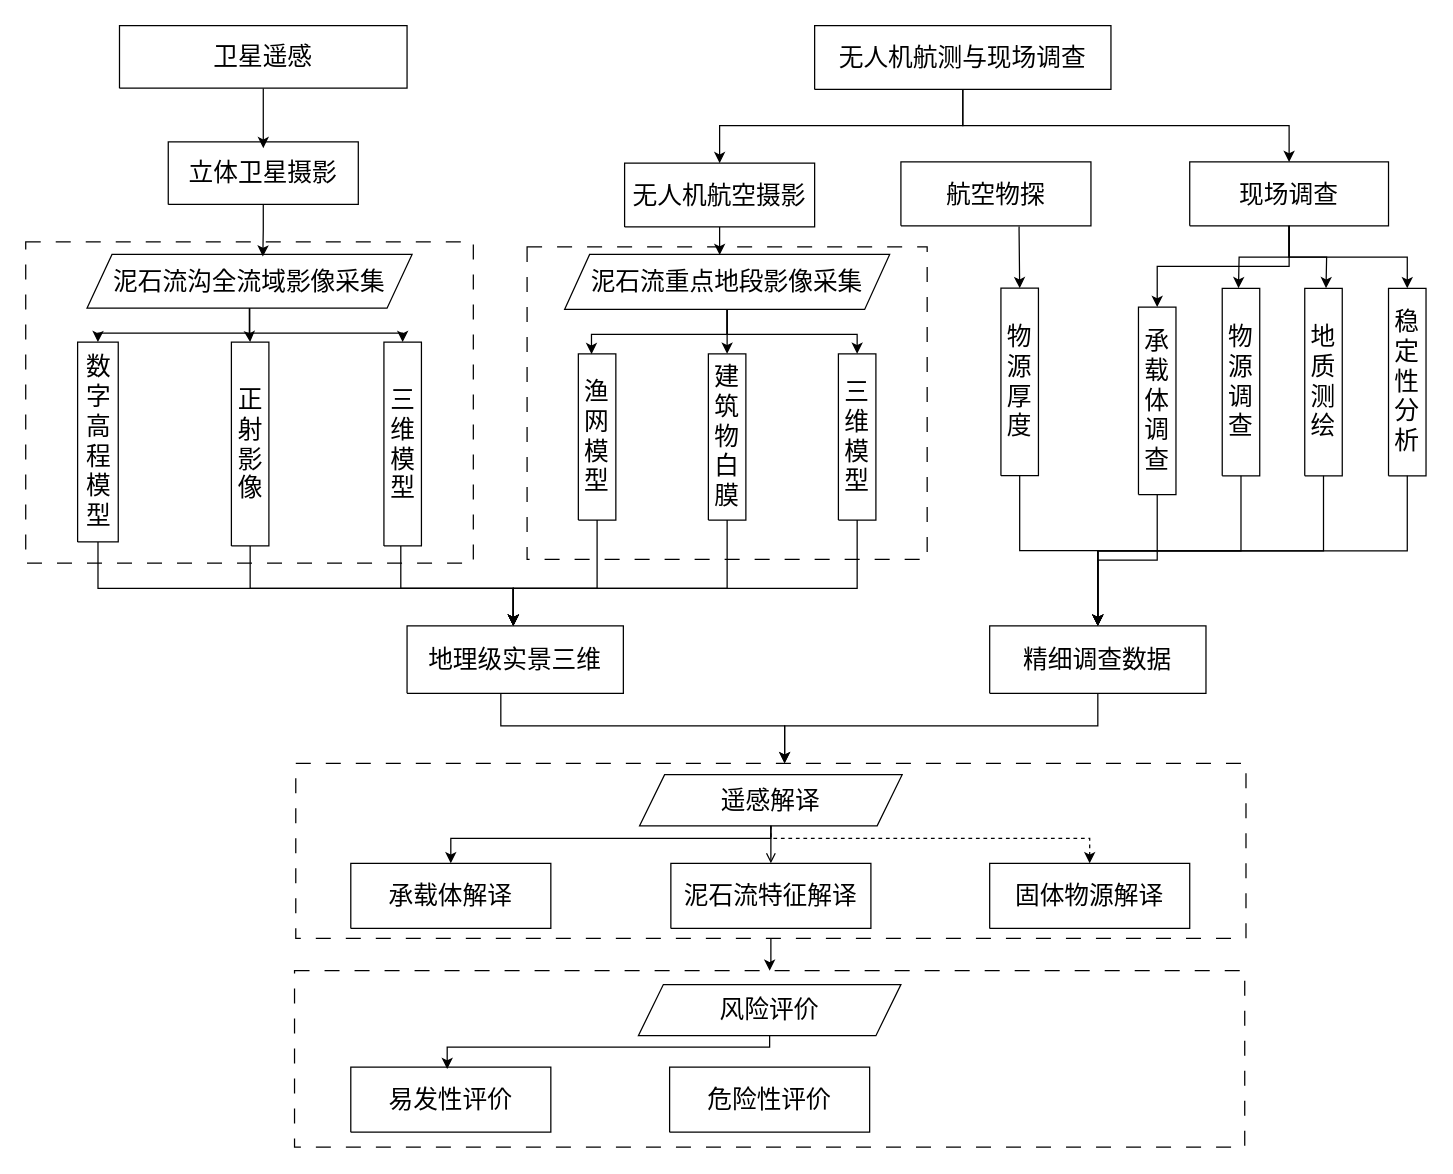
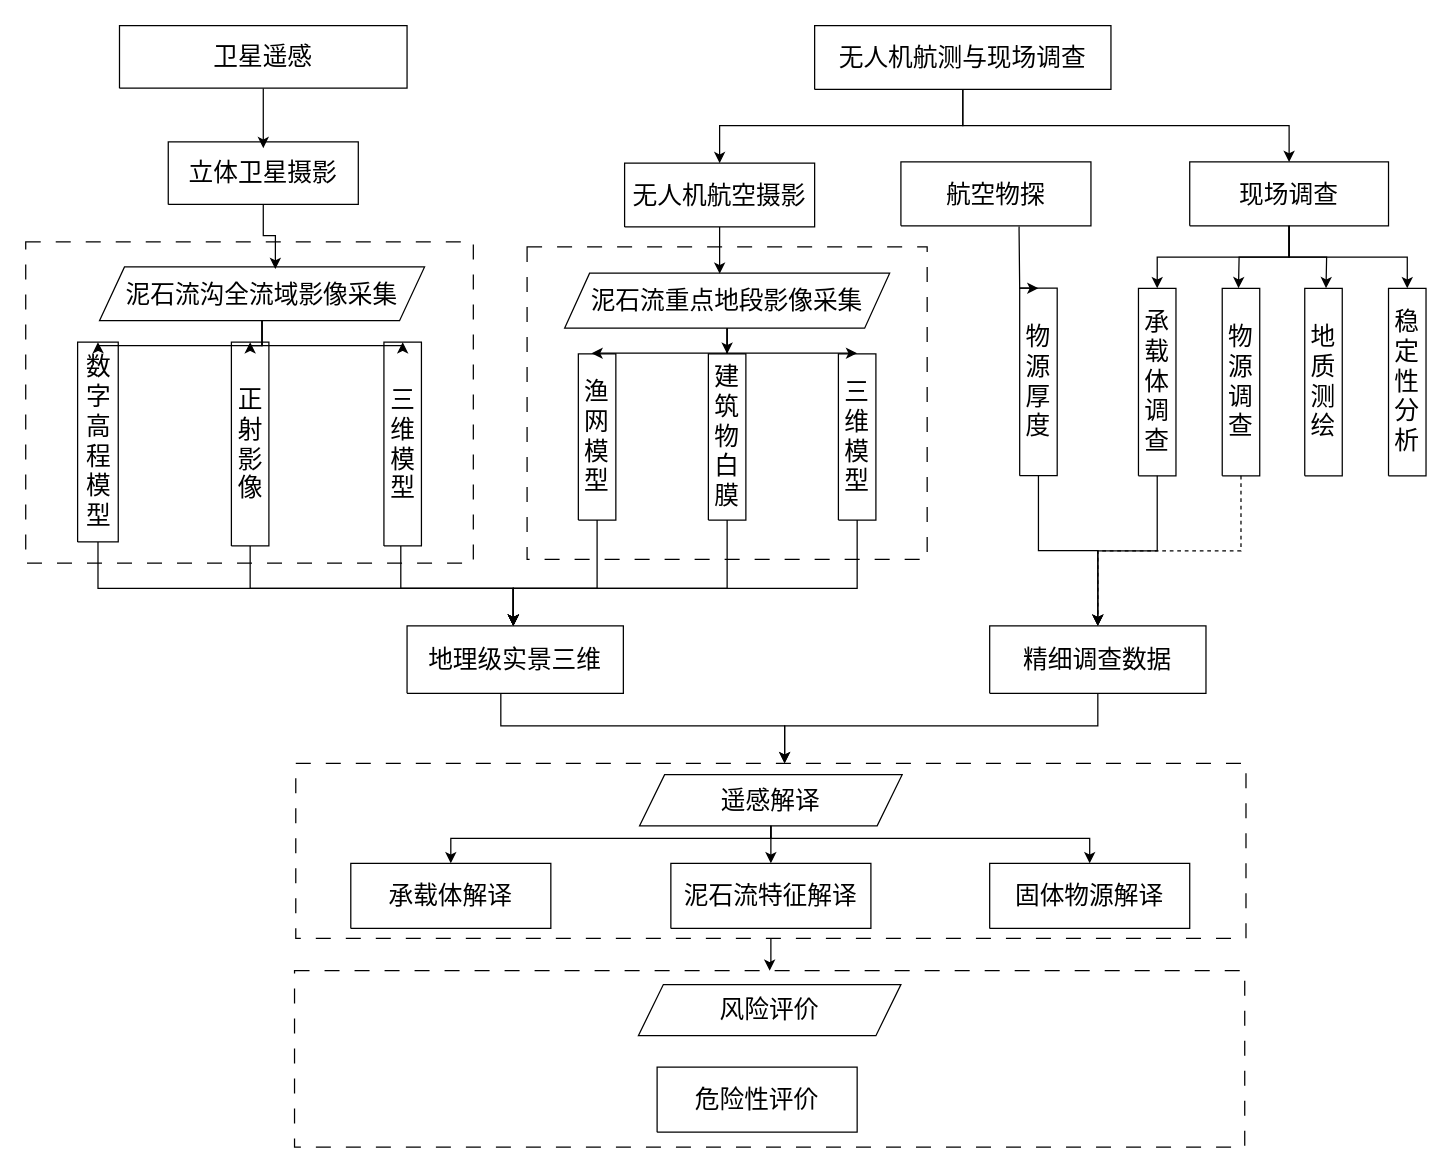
- <mxCell id="47" value="&lt;span style=&quot;font-family: Calibri; font-size: 19.76px;&quot;&gt;泥石流沟全流域影像采集&lt;/span&gt;" style="shape=parallelogram;perimeter=parallelogramPerimeter;whiteSpace=wrap;html=1;fixedSize=1;" vertex="1" parent="1"><mxGeometry x="69" y="203" width="260" height="43" as="geometry" /></mxCell>
+ <mxCell id="47" value="&lt;span style=&quot;font-family: Calibri; font-size: 19.76px;&quot;&gt;泥石流沟全流域影像采集&lt;/span&gt;" style="shape=parallelogram;perimeter=parallelogramPerimeter;whiteSpace=wrap;html=1;fixedSize=1;" vertex="1" parent="1"><mxGeometry x="79" y="213" width="260" height="43" as="geometry" /></mxCell>
- <mxCell id="53" value="&lt;span style=&quot;font-family: Calibri; font-size: 19.76px;&quot;&gt;泥石流重点地段影像采集&lt;/span&gt;" style="shape=parallelogram;perimeter=parallelogramPerimeter;whiteSpace=wrap;html=1;fixedSize=1;" vertex="1" parent="1"><mxGeometry x="451" y="203" width="260" height="44" as="geometry" /></mxCell>
+ <mxCell id="53" value="&lt;span style=&quot;font-family: Calibri; font-size: 19.76px;&quot;&gt;泥石流重点地段影像采集&lt;/span&gt;" style="shape=parallelogram;perimeter=parallelogramPerimeter;whiteSpace=wrap;html=1;fixedSize=1;" vertex="1" parent="1"><mxGeometry x="451" y="218" width="260" height="44" as="geometry" /></mxCell>
- <mxCell id="26" value="&lt;div style=&quot;&quot;&gt;&lt;p style=&quot;text-align: center; margin: 0px; text-indent: 0px; vertical-align: middle; direction: ltr;&quot;&gt;&lt;font face=&quot;Calibri&quot;&gt;&lt;span style=&quot;font-size: 19.76px;&quot;&gt;物源厚度&lt;/span&gt;&lt;/font&gt;&lt;/p&gt;&lt;/div&gt;" style="verticalAlign=middle;align=center;overflow=width;vsdxID=9;fillColor=#ffffff;gradientColor=none;shape=stencil(nZBLDoAgDERP0z3SIyjew0SURgSD+Lu9kMZoXLhwN9O+tukAlrNpJg1SzDH4QW/URgNYgZTkjA4UkwJUgGXng+6DX1zLfmoymdXo17xh5zmRJ6Q42BWCfc2oJfdAr+Yv+AP9Cb7OJ3H/2JG1HNGz/84klThPVCc=);strokeColor=#000000;points=[[0.5,1,0],[1,0.5,0],[0.5,0,0],[0,0.5,0],[0.5,0.5,0]];labelBackgroundColor=none;rounded=0;html=1;whiteSpace=wrap;" vertex="1" parent="1"><mxGeometry x="800" y="230" width="30" height="150" as="geometry" /></mxCell>
+ <mxCell id="26" value="&lt;div style=&quot;&quot;&gt;&lt;p style=&quot;text-align: center; margin: 0px; text-indent: 0px; vertical-align: middle; direction: ltr;&quot;&gt;&lt;font face=&quot;Calibri&quot;&gt;&lt;span style=&quot;font-size: 19.76px;&quot;&gt;物源厚度&lt;/span&gt;&lt;/font&gt;&lt;/p&gt;&lt;/div&gt;" style="verticalAlign=middle;align=center;overflow=width;vsdxID=9;fillColor=#ffffff;gradientColor=none;shape=stencil(nZBLDoAgDERP0z3SIyjew0SURgSD+Lu9kMZoXLhwN9O+tukAlrNpJg1SzDH4QW/URgNYgZTkjA4UkwJUgGXng+6DX1zLfmoymdXo17xh5zmRJ6Q42BWCfc2oJfdAr+Yv+AP9Cb7OJ3H/2JG1HNGz/84klThPVCc=);strokeColor=#000000;points=[[0.5,1,0],[1,0.5,0],[0.5,0,0],[0,0.5,0],[0.5,0.5,0]];labelBackgroundColor=none;rounded=0;html=1;whiteSpace=wrap;" vertex="1" parent="1"><mxGeometry x="815" y="230" width="30" height="150" as="geometry" /></mxCell>
- <mxCell id="21" value="&lt;div style=&quot;&quot;&gt;&lt;p style=&quot;text-align: center; margin: 0px; text-indent: 0px; vertical-align: middle; direction: ltr;&quot;&gt;&lt;font face=&quot;Calibri&quot;&gt;&lt;span style=&quot;font-size: 19.76px;&quot;&gt;承载体调查&lt;/span&gt;&lt;/font&gt;&lt;/p&gt;&lt;/div&gt;" style="verticalAlign=middle;align=center;overflow=width;vsdxID=9;fillColor=#ffffff;gradientColor=none;shape=stencil(nZBLDoAgDERP0z3SIyjew0SURgSD+Lu9kMZoXLhwN9O+tukAlrNpJg1SzDH4QW/URgNYgZTkjA4UkwJUgGXng+6DX1zLfmoymdXo17xh5zmRJ6Q42BWCfc2oJfdAr+Yv+AP9Cb7OJ3H/2JG1HNGz/84klThPVCc=);strokeColor=#000000;points=[[0.5,1,0],[1,0.5,0],[0.5,0,0],[0,0.5,0],[0.5,0.5,0]];labelBackgroundColor=none;rounded=0;html=1;whiteSpace=wrap;" vertex="1" parent="1"><mxGeometry x="910" y="245.07" width="30" height="150" as="geometry" /></mxCell>
+ <mxCell id="21" value="&lt;div style=&quot;&quot;&gt;&lt;p style=&quot;text-align: center; margin: 0px; text-indent: 0px; vertical-align: middle; direction: ltr;&quot;&gt;&lt;font face=&quot;Calibri&quot;&gt;&lt;span style=&quot;font-size: 19.76px;&quot;&gt;承载体调查&lt;/span&gt;&lt;/font&gt;&lt;/p&gt;&lt;/div&gt;" style="verticalAlign=middle;align=center;overflow=width;vsdxID=9;fillColor=#ffffff;gradientColor=none;shape=stencil(nZBLDoAgDERP0z3SIyjew0SURgSD+Lu9kMZoXLhwN9O+tukAlrNpJg1SzDH4QW/URgNYgZTkjA4UkwJUgGXng+6DX1zLfmoymdXo17xh5zmRJ6Q42BWCfc2oJfdAr+Yv+AP9Cb7OJ3H/2JG1HNGz/84klThPVCc=);strokeColor=#000000;points=[[0.5,1,0],[1,0.5,0],[0.5,0,0],[0,0.5,0],[0.5,0.5,0]];labelBackgroundColor=none;rounded=0;html=1;whiteSpace=wrap;" vertex="1" parent="1"><mxGeometry x="910" y="230.07" width="30" height="150" as="geometry" /></mxCell>
- <mxCell id="34" style="edgeStyle=orthogonalEdgeStyle;rounded=0;orthogonalLoop=1;jettySize=auto;html=1;entryX=0.5;entryY=0;entryDx=0;entryDy=0;entryPerimeter=0;exitX=0.5;exitY=1;exitDx=0;exitDy=0;exitPerimeter=0;" edge="1" parent="1" source="23" target="30"><mxGeometry relative="1" as="geometry" /></mxCell>
- <mxCell id="33" style="edgeStyle=orthogonalEdgeStyle;rounded=0;orthogonalLoop=1;jettySize=auto;html=1;entryX=0.5;entryY=0;entryDx=0;entryDy=0;entryPerimeter=0;exitX=0.5;exitY=1;exitDx=0;exitDy=0;exitPerimeter=0;" edge="1" parent="1" source="22" target="30"><mxGeometry relative="1" as="geometry" /></mxCell>
+ <mxCell id="33" style="edgeStyle=orthogonalEdgeStyle;rounded=0;orthogonalLoop=1;jettySize=auto;html=1;entryX=0.5;entryY=0;entryDx=0;entryDy=0;entryPerimeter=0;exitX=0.5;exitY=1;exitDx=0;exitDy=0;exitPerimeter=0;dashed=1;" edge="1" parent="1" source="22" target="30"><mxGeometry relative="1" as="geometry" /></mxCell>
- <mxCell id="35" style="edgeStyle=orthogonalEdgeStyle;rounded=0;orthogonalLoop=1;jettySize=auto;html=1;entryX=0.5;entryY=0;entryDx=0;entryDy=0;entryPerimeter=0;exitX=0.5;exitY=1;exitDx=0;exitDy=0;exitPerimeter=0;" edge="1" parent="1" source="24" target="30"><mxGeometry relative="1" as="geometry" /></mxCell>
- <mxCell id="65" style="edgeStyle=orthogonalEdgeStyle;rounded=0;orthogonalLoop=1;jettySize=auto;html=1;entryX=0.5;entryY=0;entryDx=0;entryDy=0;entryPerimeter=0;dashed=1;" edge="1" parent="1" source="63" target="38"><mxGeometry relative="1" as="geometry"><Array as="points"><mxPoint x="616" y="670" /><mxPoint x="871" y="670" /></Array></mxGeometry></mxCell>
+ <mxCell id="65" style="edgeStyle=orthogonalEdgeStyle;rounded=0;orthogonalLoop=1;jettySize=auto;html=1;entryX=0.5;entryY=0;entryDx=0;entryDy=0;entryPerimeter=0;" edge="1" parent="1" source="63" target="38"><mxGeometry relative="1" as="geometry"><Array as="points"><mxPoint x="616" y="670" /><mxPoint x="871" y="670" /></Array></mxGeometry></mxCell>
- <mxCell id="62" value="" style="edgeStyle=orthogonalEdgeStyle;rounded=0;orthogonalLoop=1;jettySize=auto;html=1;endArrow=open;" edge="1" parent="1" source="63" target="37"><mxGeometry relative="1" as="geometry" /></mxCell>
+ <mxCell id="62" value="" style="edgeStyle=orthogonalEdgeStyle;rounded=0;orthogonalLoop=1;jettySize=auto;html=1;" edge="1" parent="1" source="63" target="37"><mxGeometry relative="1" as="geometry" /></mxCell>
- <mxCell id="67" style="edgeStyle=orthogonalEdgeStyle;rounded=0;orthogonalLoop=1;jettySize=auto;html=1;entryX=0.482;entryY=0.032;entryDx=0;entryDy=0;entryPerimeter=0;" edge="1" parent="1" source="66" target="39"><mxGeometry relative="1" as="geometry"><Array as="points"><mxPoint x="615" y="837" /><mxPoint x="357" y="837" /></Array></mxGeometry></mxCell>
- <mxCell id="39" value="&lt;div style=&quot;&quot;&gt;&lt;p style=&quot;text-align: center; margin: 0px; text-indent: 0px; vertical-align: middle; direction: ltr;&quot;&gt;&lt;font face=&quot;Calibri&quot;&gt;&lt;span style=&quot;font-size: 19.76px;&quot;&gt;易发性评价&lt;/span&gt;&lt;/font&gt;&lt;/p&gt;&lt;/div&gt;" style="verticalAlign=middle;align=center;overflow=width;vsdxID=9;fillColor=#ffffff;gradientColor=none;shape=stencil(nZBLDoAgDERP0z3SIyjew0SURgSD+Lu9kMZoXLhwN9O+tukAlrNpJg1SzDH4QW/URgNYgZTkjA4UkwJUgGXng+6DX1zLfmoymdXo17xh5zmRJ6Q42BWCfc2oJfdAr+Yv+AP9Cb7OJ3H/2JG1HNGz/84klThPVCc=);strokeColor=#000000;points=[[0.5,1,0],[1,0.5,0],[0.5,0,0],[0,0.5,0],[0.5,0.5,0]];labelBackgroundColor=none;rounded=0;html=1;whiteSpace=wrap;" vertex="1" parent="1"><mxGeometry x="280" y="852.93" width="160" height="52.14" as="geometry" /></mxCell>
- <mxCell id="40" value="&lt;div style=&quot;&quot;&gt;&lt;p style=&quot;text-align: center; margin: 0px; text-indent: 0px; vertical-align: middle; direction: ltr;&quot;&gt;&lt;font face=&quot;Calibri&quot;&gt;&lt;span style=&quot;font-size: 19.76px;&quot;&gt;危险性评价&lt;/span&gt;&lt;/font&gt;&lt;/p&gt;&lt;/div&gt;" style="verticalAlign=middle;align=center;overflow=width;vsdxID=9;fillColor=#ffffff;gradientColor=none;shape=stencil(nZBLDoAgDERP0z3SIyjew0SURgSD+Lu9kMZoXLhwN9O+tukAlrNpJg1SzDH4QW/URgNYgZTkjA4UkwJUgGXng+6DX1zLfmoymdXo17xh5zmRJ6Q42BWCfc2oJfdAr+Yv+AP9Cb7OJ3H/2JG1HNGz/84klThPVCc=);strokeColor=#000000;points=[[0.5,1,0],[1,0.5,0],[0.5,0,0],[0,0.5,0],[0.5,0.5,0]];labelBackgroundColor=none;rounded=0;html=1;whiteSpace=wrap;" vertex="1" parent="1"><mxGeometry x="535" y="852.93" width="160" height="52.14" as="geometry" /></mxCell>
+ <mxCell id="40" value="&lt;div style=&quot;&quot;&gt;&lt;p style=&quot;text-align: center; margin: 0px; text-indent: 0px; vertical-align: middle; direction: ltr;&quot;&gt;&lt;font face=&quot;Calibri&quot;&gt;&lt;span style=&quot;font-size: 19.76px;&quot;&gt;危险性评价&lt;/span&gt;&lt;/font&gt;&lt;/p&gt;&lt;/div&gt;" style="verticalAlign=middle;align=center;overflow=width;vsdxID=9;fillColor=#ffffff;gradientColor=none;shape=stencil(nZBLDoAgDERP0z3SIyjew0SURgSD+Lu9kMZoXLhwN9O+tukAlrNpJg1SzDH4QW/URgNYgZTkjA4UkwJUgGXng+6DX1zLfmoymdXo17xh5zmRJ6Q42BWCfc2oJfdAr+Yv+AP9Cb7OJ3H/2JG1HNGz/84klThPVCc=);strokeColor=#000000;points=[[0.5,1,0],[1,0.5,0],[0.5,0,0],[0,0.5,0],[0.5,0.5,0]];labelBackgroundColor=none;rounded=0;html=1;whiteSpace=wrap;" vertex="1" parent="1"><mxGeometry x="525" y="852.93" width="160" height="52.14" as="geometry" /></mxCell>
